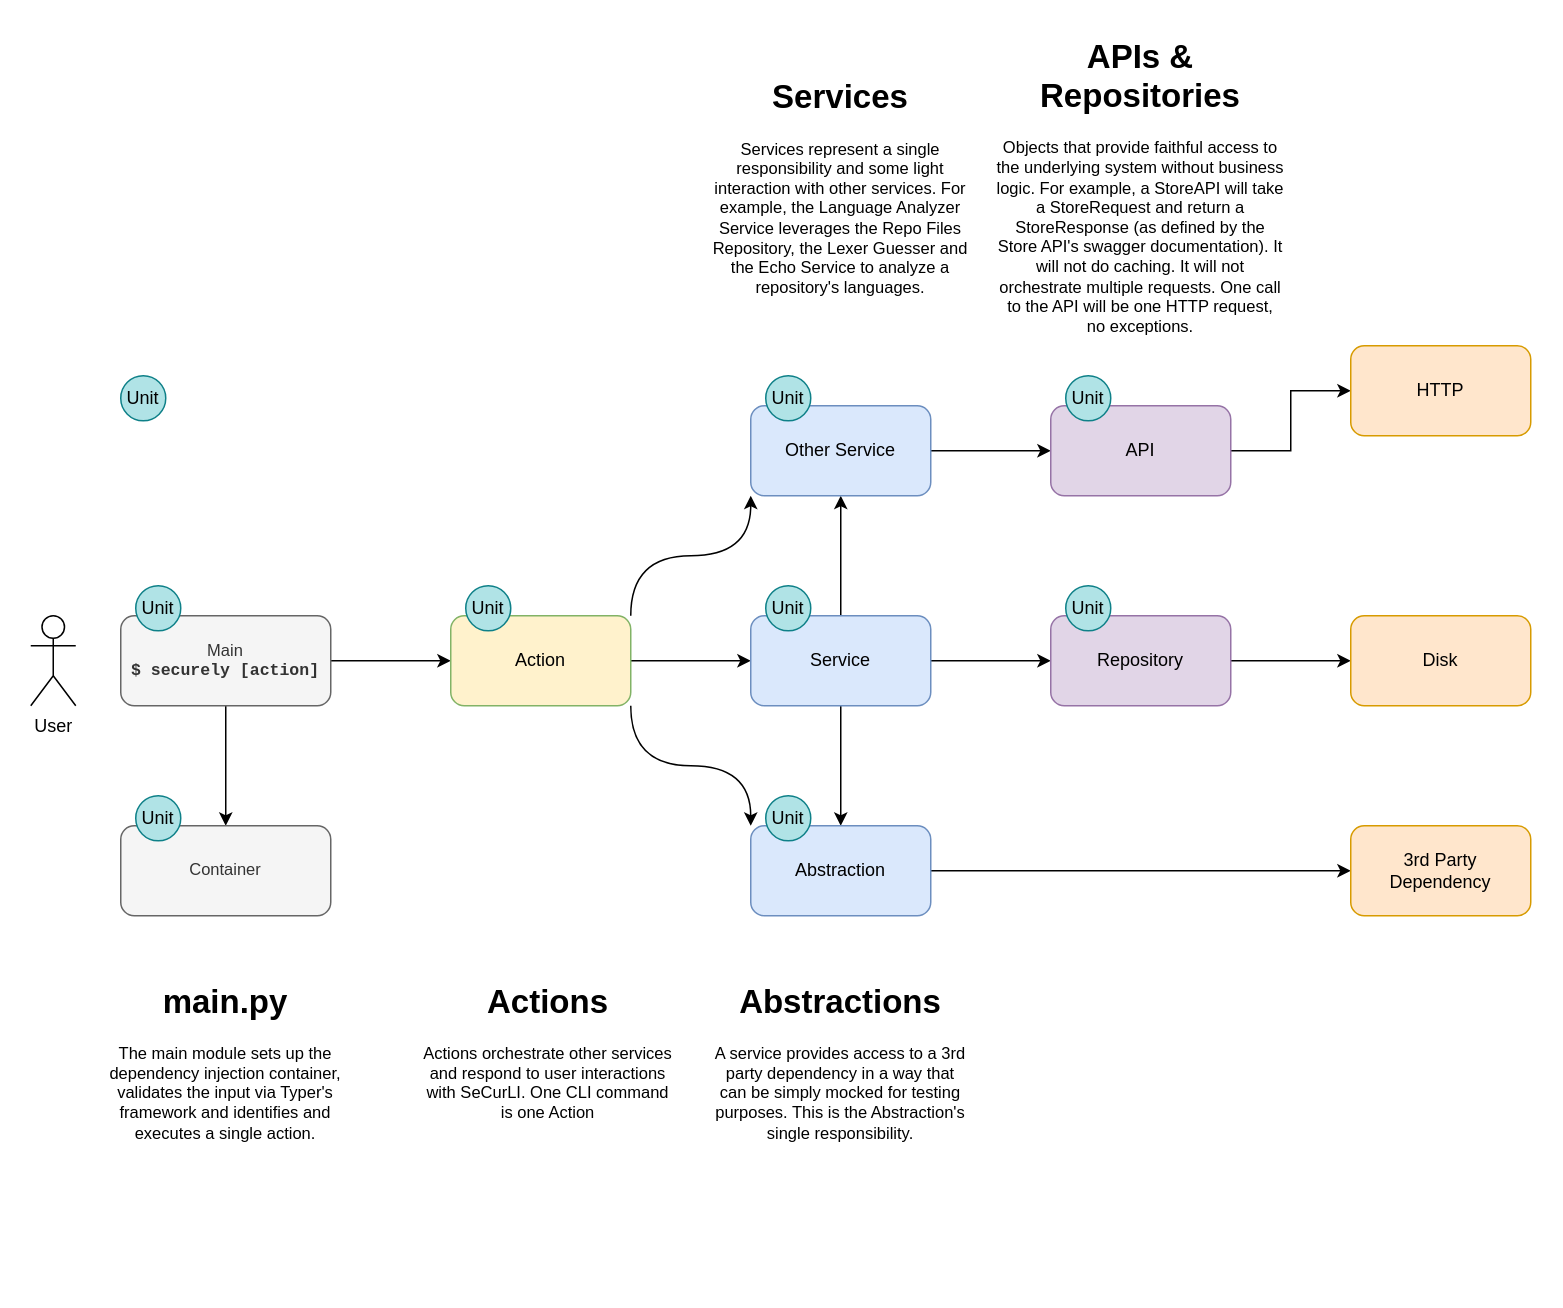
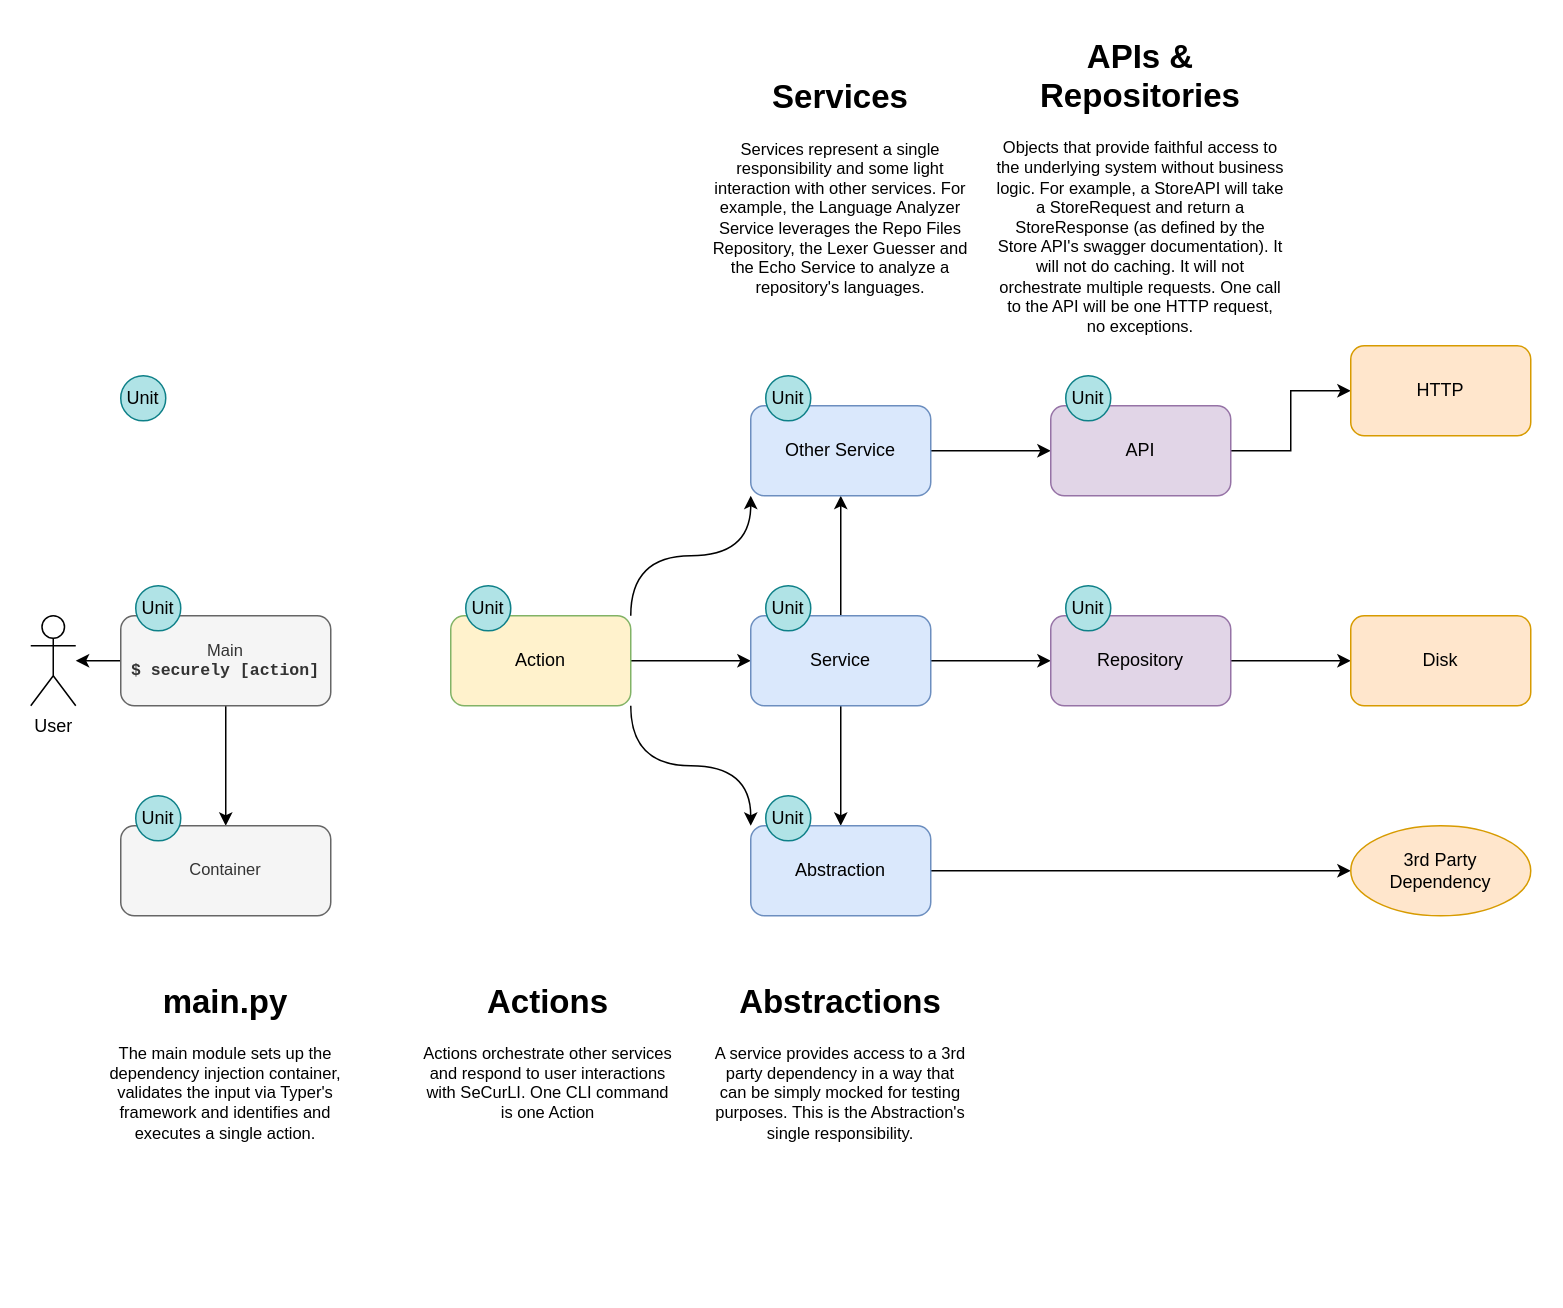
- <mxCell id="3" value="" style="edgeStyle=orthogonalEdgeStyle;rounded=0;orthogonalLoop=1;jettySize=auto;html=1;" edge="1" parent="1" source="5" target="10"><mxGeometry relative="1" as="geometry" /></mxCell>
+ <mxCell id="3" value="" style="edgeStyle=orthogonalEdgeStyle;rounded=0;orthogonalLoop=1;jettySize=auto;html=1;" edge="1" parent="1" source="5" target="2"><mxGeometry relative="1" as="geometry" /></mxCell>
- <mxCell id="29" value="3rd Party Dependency" style="rounded=1;whiteSpace=wrap;html=1;fillColor=#ffe6cc;strokeColor=#d79b00;" vertex="1" parent="1"><mxGeometry x="900" y="550" width="120" height="60" as="geometry" /></mxCell>
+ <mxCell id="29" value="3rd Party Dependency" style="ellipse;whiteSpace=wrap;html=1;fillColor=#ffe6cc;strokeColor=#d79b00;" vertex="1" parent="1"><mxGeometry x="900" y="550" width="120" height="60" as="geometry" /></mxCell>
